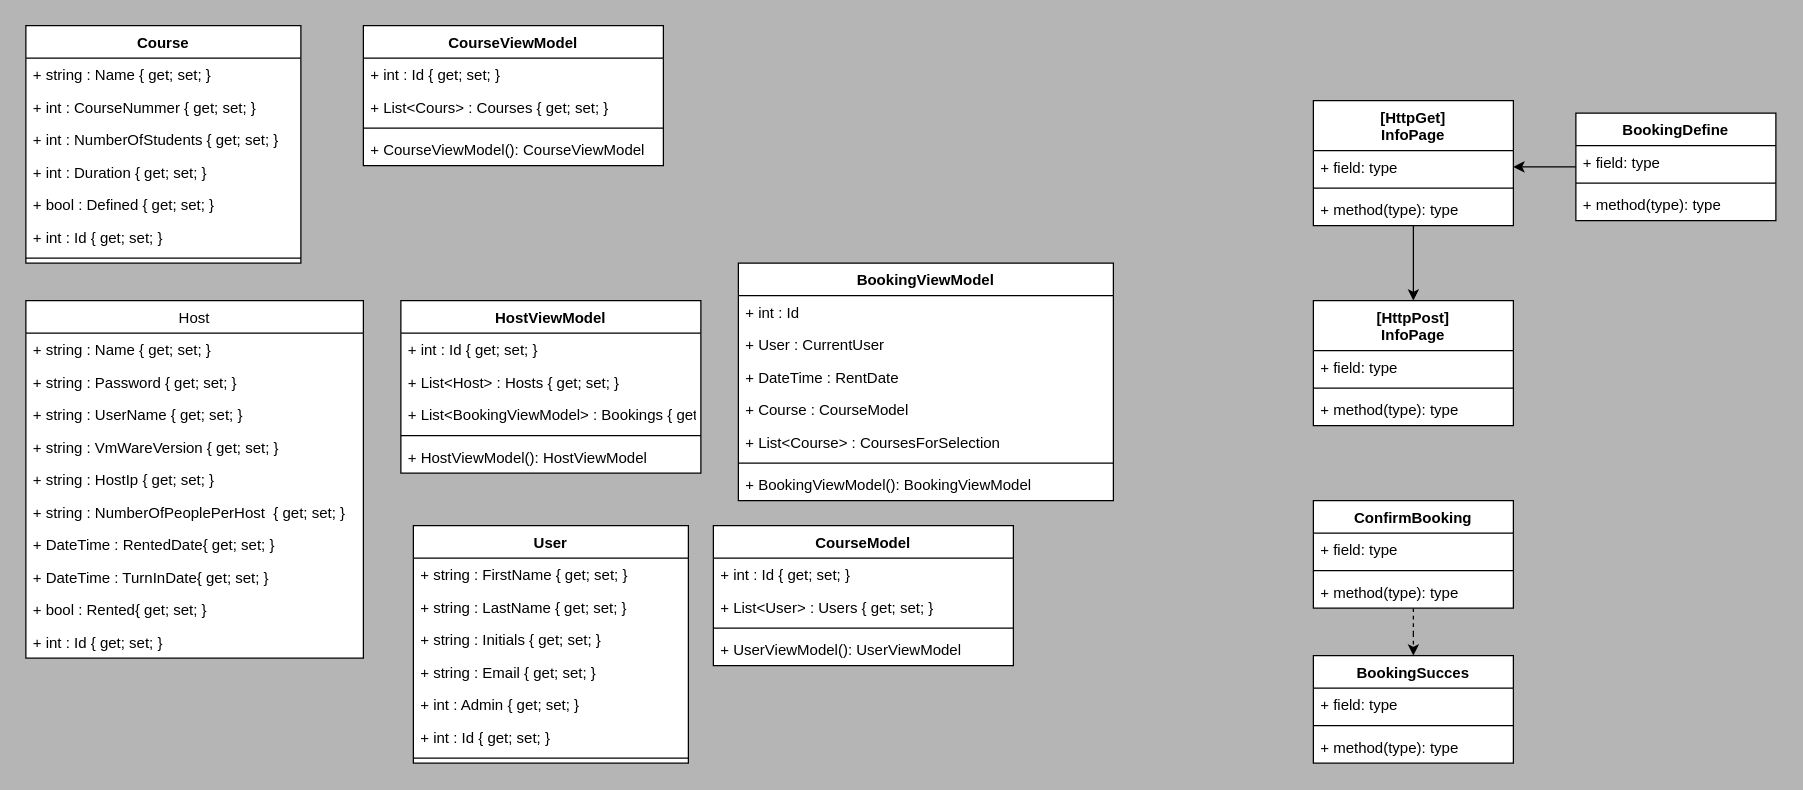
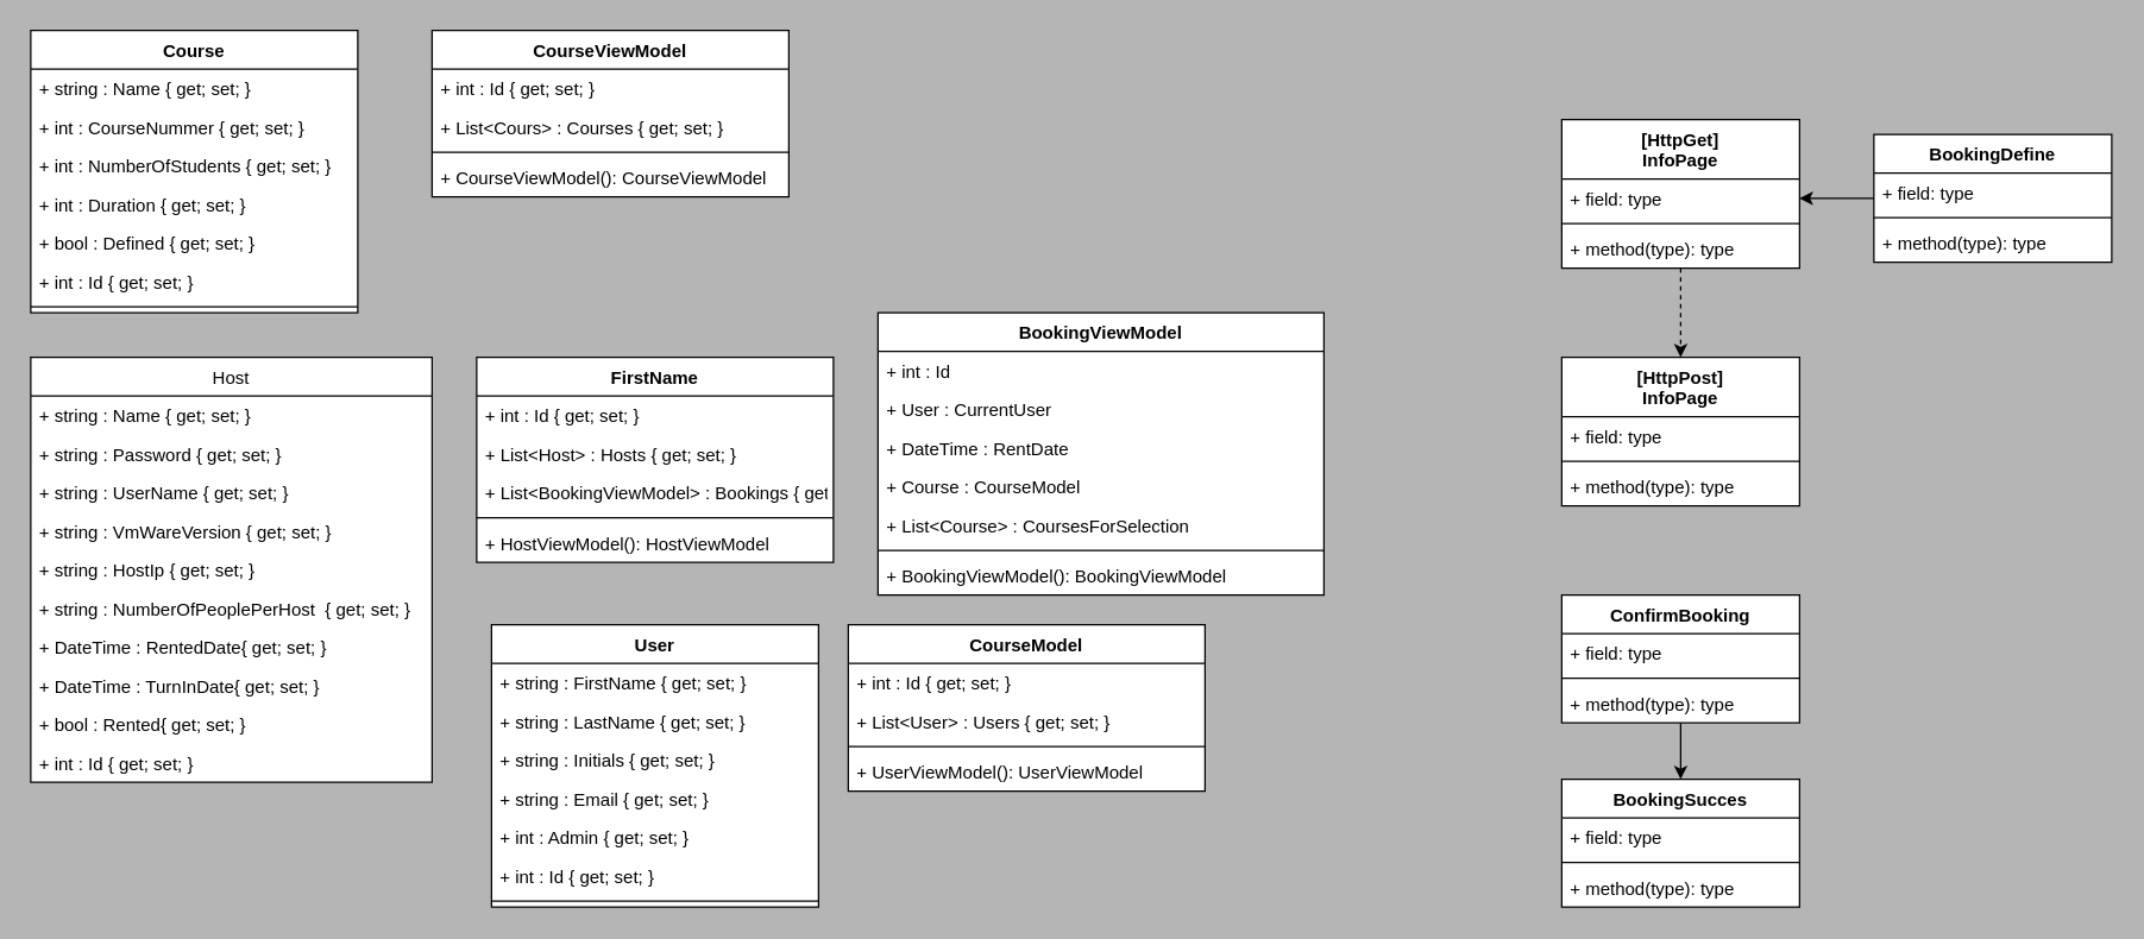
- <mxCell id="53" style="edgeStyle=orthogonalEdgeStyle;rounded=0;orthogonalLoop=1;jettySize=auto;html=1;entryX=0.5;entryY=0;entryDx=0;entryDy=0;" parent="1" source="54" target="59" edge="1"><mxGeometry relative="1" as="geometry" /></mxCell>
+ <mxCell id="53" style="edgeStyle=orthogonalEdgeStyle;rounded=0;orthogonalLoop=1;jettySize=auto;html=1;entryX=0.5;entryY=0;entryDx=0;entryDy=0;dashed=1;" parent="1" source="54" target="59" edge="1"><mxGeometry relative="1" as="geometry" /></mxCell>
- <mxCell id="26" value="HostViewModel" style="swimlane;fontStyle=1;align=center;verticalAlign=top;childLayout=stackLayout;horizontal=1;startSize=26;horizontalStack=0;resizeParent=1;resizeParentMax=0;resizeLast=0;collapsible=1;marginBottom=0;swimlaneFillColor=#ffffff;" parent="1" vertex="1"><mxGeometry x="320" y="240" width="240" height="138" as="geometry" /></mxCell>
+ <mxCell id="26" value="FirstName" style="swimlane;fontStyle=1;align=center;verticalAlign=top;childLayout=stackLayout;horizontal=1;startSize=26;horizontalStack=0;resizeParent=1;resizeParentMax=0;resizeLast=0;collapsible=1;marginBottom=0;swimlaneFillColor=#ffffff;" parent="1" vertex="1"><mxGeometry x="320" y="240" width="240" height="138" as="geometry" /></mxCell>
- <mxCell id="63" style="edgeStyle=orthogonalEdgeStyle;rounded=0;orthogonalLoop=1;jettySize=auto;html=1;entryX=0.5;entryY=0;entryDx=0;entryDy=0;dashed=1;" parent="1" source="64" target="72" edge="1"><mxGeometry relative="1" as="geometry" /></mxCell>
+ <mxCell id="63" style="edgeStyle=orthogonalEdgeStyle;rounded=0;orthogonalLoop=1;jettySize=auto;html=1;entryX=0.5;entryY=0;entryDx=0;entryDy=0;" parent="1" source="64" target="72" edge="1"><mxGeometry relative="1" as="geometry" /></mxCell>
